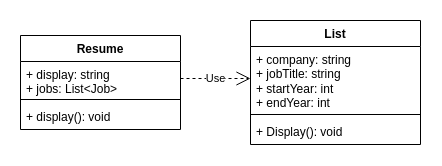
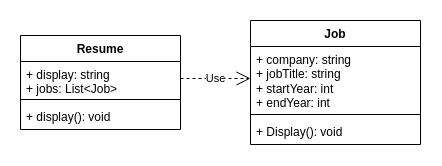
- <mxCell id="2" value="List" style="swimlane;fontStyle=1;align=center;verticalAlign=top;childLayout=stackLayout;horizontal=1;startSize=26;horizontalStack=0;resizeParent=1;resizeParentMax=0;resizeLast=0;collapsible=1;marginBottom=0;whiteSpace=wrap;html=1;" parent="1" vertex="1"><mxGeometry x="250" y="20" width="170" height="124" as="geometry"><mxRectangle x="160" y="200" width="60" height="30" as="alternateBounds" /></mxGeometry></mxCell>
+ <mxCell id="2" value="Job" style="swimlane;fontStyle=1;align=center;verticalAlign=top;childLayout=stackLayout;horizontal=1;startSize=26;horizontalStack=0;resizeParent=1;resizeParentMax=0;resizeLast=0;collapsible=1;marginBottom=0;whiteSpace=wrap;html=1;" parent="1" vertex="1"><mxGeometry x="250" y="20" width="170" height="124" as="geometry"><mxRectangle x="160" y="200" width="60" height="30" as="alternateBounds" /></mxGeometry></mxCell>
